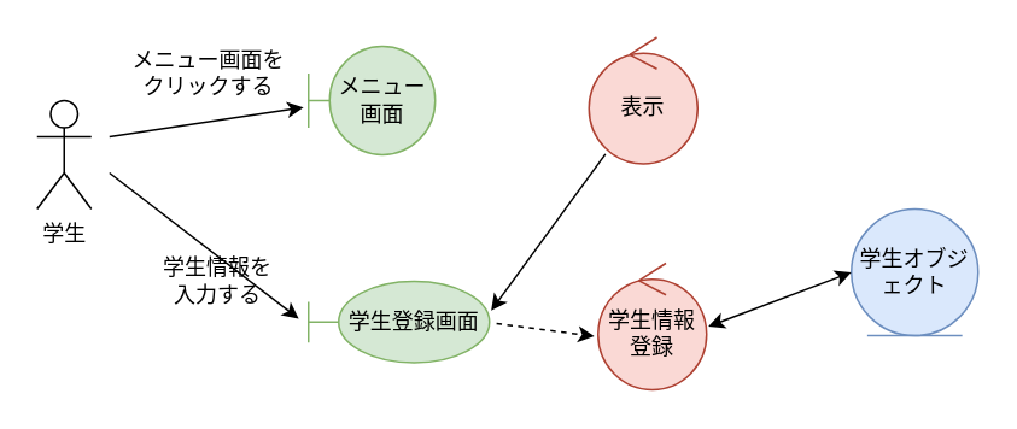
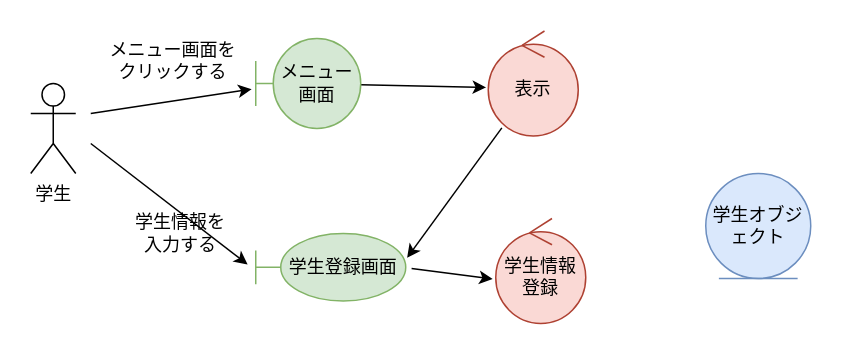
+ <mxCell id="4" value="" style="edgeStyle=none;html=1;entryX=-0.024;entryY=0.537;entryDx=0;entryDy=0;entryPerimeter=0;" edge="1" parent="1" source="5" target="6"><mxGeometry relative="1" as="geometry"><mxPoint x="209.682" y="59.353" as="sourcePoint" /><mxPoint x="280.687" y="68.615" as="targetPoint" /></mxGeometry></mxCell>
- <mxCell id="15" value="" style="endArrow=classic;startArrow=classic;html=1;entryX=0;entryY=0.5;entryDx=0;entryDy=0;exitX=1.016;exitY=0.499;exitDx=0;exitDy=0;exitPerimeter=0;" edge="1" parent="1" source="13" target="14"><mxGeometry width="50" height="50" relative="1" as="geometry"><mxPoint x="380" y="180" as="sourcePoint" /><mxPoint x="360" y="35" as="targetPoint" /></mxGeometry></mxCell>
- <mxCell id="12" value="" style="edgeStyle=none;html=1;exitX=1.039;exitY=0.518;exitDx=0;exitDy=0;exitPerimeter=0;entryX=-0.034;entryY=0.577;entryDx=0;entryDy=0;entryPerimeter=0;dashed=1;" edge="1" parent="1" source="9" target="13"><mxGeometry relative="1" as="geometry"><mxPoint x="274" y="155" as="sourcePoint" /><mxPoint x="390" y="155" as="targetPoint" /></mxGeometry></mxCell>
+ <mxCell id="12" value="" style="edgeStyle=none;html=1;exitX=1.039;exitY=0.518;exitDx=0;exitDy=0;exitPerimeter=0;entryX=-0.034;entryY=0.577;entryDx=0;entryDy=0;entryPerimeter=0;" edge="1" parent="1" source="9" target="13"><mxGeometry relative="1" as="geometry"><mxPoint x="274" y="155" as="sourcePoint" /><mxPoint x="390" y="155" as="targetPoint" /></mxGeometry></mxCell>
